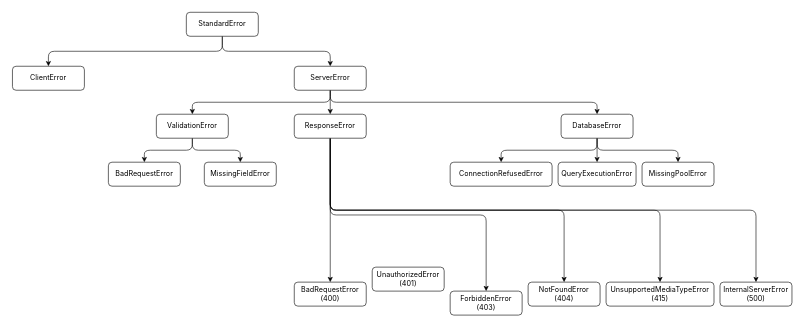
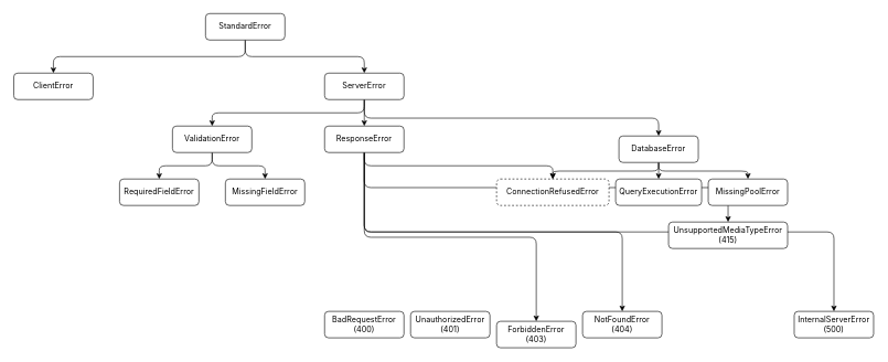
- <mxCell id="25" value="DatabaseError" style="rounded=1;whiteSpace=wrap;html=1;fontFamily=Inter;fontSource=https%3A%2F%2Ffonts.googleapis.com%2Fcss%3Ffamily%3DInter;shadow=0;" parent="1" vertex="1"><mxGeometry x="935" y="190" width="120" height="40" as="geometry" /></mxCell>
+ <mxCell id="25" value="DatabaseError" style="rounded=1;whiteSpace=wrap;html=1;fontFamily=Inter;fontSource=https%3A%2F%2Ffonts.googleapis.com%2Fcss%3Ffamily%3DInter;shadow=0;" parent="1" vertex="1"><mxGeometry x="935" y="205" width="120" height="40" as="geometry" /></mxCell>
- <mxCell id="19" value="BadRequestError" style="whiteSpace=wrap;html=1;rounded=1;fontFamily=Inter;fontSource=https%3A%2F%2Ffonts.googleapis.com%2Fcss%3Ffamily%3DInter;shadow=0;" parent="1" vertex="1"><mxGeometry x="180" y="270" width="120" height="40" as="geometry" /></mxCell>
+ <mxCell id="19" value="RequiredFieldError" style="whiteSpace=wrap;html=1;rounded=1;fontFamily=Inter;fontSource=https%3A%2F%2Ffonts.googleapis.com%2Fcss%3Ffamily%3DInter;shadow=0;" parent="1" vertex="1"><mxGeometry x="180" y="270" width="120" height="40" as="geometry" /></mxCell>
- <mxCell id="30" value="ConnectionRefusedError" style="rounded=1;whiteSpace=wrap;html=1;fontFamily=Inter;fontSource=https%3A%2F%2Ffonts.googleapis.com%2Fcss%3Ffamily%3DInter;shadow=0;" parent="1" vertex="1"><mxGeometry x="750" y="270" width="170" height="40" as="geometry" /></mxCell>
+ <mxCell id="30" value="ConnectionRefusedError" style="rounded=1;whiteSpace=wrap;html=1;fontFamily=Inter;fontSource=https%3A%2F%2Ffonts.googleapis.com%2Fcss%3Ffamily%3DInter;shadow=0;dashed=1;" parent="1" vertex="1"><mxGeometry x="750" y="270" width="170" height="40" as="geometry" /></mxCell>
- <mxCell id="13" style="edgeStyle=elbowEdgeStyle;rounded=1;html=1;entryX=0.5;entryY=0;entryDx=0;entryDy=0;shadow=0;elbow=vertical;" parent="1" source="18" target="20" edge="1"><mxGeometry relative="1" as="geometry" /></mxCell>
+ <mxCell id="13" style="edgeStyle=elbowEdgeStyle;rounded=1;html=1;shadow=0;elbow=vertical;" parent="1" source="18" target="30" edge="1"><mxGeometry relative="1" as="geometry" /></mxCell>
- <mxCell id="21" value="UnauthorizedError&lt;br&gt;(401)" style="whiteSpace=wrap;html=1;rounded=1;fontFamily=Inter;fontSource=https%3A%2F%2Ffonts.googleapis.com%2Fcss%3Ffamily%3DInter;shadow=0;" parent="1" vertex="1"><mxGeometry x="620" y="445" width="120" height="40" as="geometry" /></mxCell>
+ <mxCell id="21" value="UnauthorizedError&lt;br&gt;(401)" style="whiteSpace=wrap;html=1;rounded=1;fontFamily=Inter;fontSource=https%3A%2F%2Ffonts.googleapis.com%2Fcss%3Ffamily%3DInter;shadow=0;" parent="1" vertex="1"><mxGeometry x="620" y="470" width="120" height="40" as="geometry" /></mxCell>
- <mxCell id="29" value="UnsupportedMediaTypeError&lt;br&gt;(415)" style="whiteSpace=wrap;html=1;rounded=1;fontFamily=Inter;fontSource=https%3A%2F%2Ffonts.googleapis.com%2Fcss%3Ffamily%3DInter;shadow=0;" parent="1" vertex="1"><mxGeometry x="1010" y="470" width="180" height="40" as="geometry" /></mxCell>
+ <mxCell id="29" value="UnsupportedMediaTypeError&lt;br&gt;(415)" style="whiteSpace=wrap;html=1;rounded=1;fontFamily=Inter;fontSource=https%3A%2F%2Ffonts.googleapis.com%2Fcss%3Ffamily%3DInter;shadow=0;" parent="1" vertex="1"><mxGeometry x="1010" y="335" width="180" height="40" as="geometry" /></mxCell>
